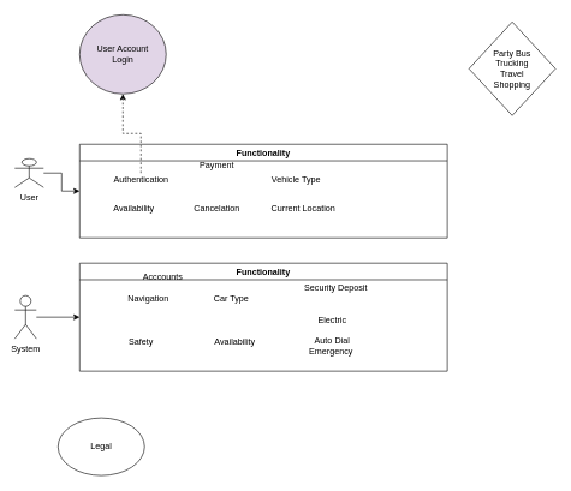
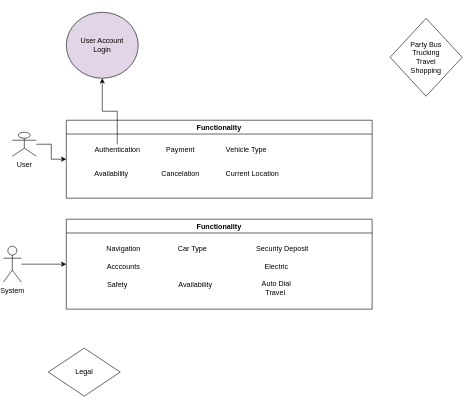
- <mxCell id="23" style="edgeStyle=orthogonalEdgeStyle;rounded=0;orthogonalLoop=1;jettySize=auto;html=1;dashed=1;" parent="1" source="5" target="24" edge="1"><mxGeometry relative="1" as="geometry"><mxPoint x="200" y="110" as="targetPoint" /></mxGeometry></mxCell>
+ <mxCell id="23" style="edgeStyle=orthogonalEdgeStyle;rounded=0;orthogonalLoop=1;jettySize=auto;html=1;" parent="1" source="5" target="24" edge="1"><mxGeometry relative="1" as="geometry"><mxPoint x="200" y="110" as="targetPoint" /></mxGeometry></mxCell>
- <mxCell id="7" value="Payment" style="text;html=1;align=center;verticalAlign=middle;resizable=0;points=[];autosize=1;strokeColor=none;" parent="4" vertex="1"><mxGeometry x="160" y="20" width="60" height="20" as="geometry" /></mxCell>
+ <mxCell id="7" value="Payment" style="text;html=1;align=center;verticalAlign=middle;resizable=0;points=[];autosize=1;strokeColor=none;" parent="4" vertex="1"><mxGeometry x="160" y="40" width="60" height="20" as="geometry" /></mxCell>
- <mxCell id="19" value="Acccounts" style="text;html=1;align=center;verticalAlign=middle;resizable=0;points=[];autosize=1;strokeColor=none;" parent="13" vertex="1"><mxGeometry x="80" y="10" width="70" height="20" as="geometry" /></mxCell>
+ <mxCell id="19" value="Acccounts" style="text;html=1;align=center;verticalAlign=middle;resizable=0;points=[];autosize=1;strokeColor=none;" parent="13" vertex="1"><mxGeometry x="60" y="70" width="70" height="20" as="geometry" /></mxCell>
- <mxCell id="17" value="Security Deposit" style="text;html=1;align=center;verticalAlign=middle;resizable=0;points=[];autosize=1;strokeColor=none;" parent="13" vertex="1"><mxGeometry x="305" y="25" width="100" height="20" as="geometry" /></mxCell>
+ <mxCell id="17" value="Security Deposit" style="text;html=1;align=center;verticalAlign=middle;resizable=0;points=[];autosize=1;strokeColor=none;" parent="13" vertex="1"><mxGeometry x="310" y="40" width="100" height="20" as="geometry" /></mxCell>
- <mxCell id="12" value="System" style="shape=umlActor;verticalLabelPosition=bottom;verticalAlign=top;html=1;outlineConnect=0;" parent="1" vertex="1"><mxGeometry x="20" y="410" width="30" height="60" as="geometry" /></mxCell>
+ <mxCell id="12" value="System" style="shape=umlActor;verticalLabelPosition=bottom;verticalAlign=top;html=1;outlineConnect=0;" parent="1" vertex="1"><mxGeometry x="5" y="410" width="30" height="60" as="geometry" /></mxCell>
- <mxCell id="20" value="Auto Dial&lt;br&gt;Emergency&amp;nbsp;" style="text;html=1;align=center;verticalAlign=middle;resizable=0;points=[];autosize=1;strokeColor=none;" parent="13" vertex="1"><mxGeometry x="310" y="100" width="80" height="30" as="geometry" /></mxCell>
+ <mxCell id="20" value="Auto Dial&lt;br&gt;Travel&amp;nbsp;" style="text;html=1;align=center;verticalAlign=middle;resizable=0;points=[];autosize=1;strokeColor=none;" parent="13" vertex="1"><mxGeometry x="310" y="100" width="80" height="30" as="geometry" /></mxCell>
- <mxCell id="25" value="Legal" style="ellipse;whiteSpace=wrap;html=1;" parent="1" vertex="1"><mxGeometry x="80" y="580" width="120" height="80" as="geometry" /></mxCell>
+ <mxCell id="25" value="Legal" style="rhombus;whiteSpace=wrap;html=1;" parent="1" vertex="1"><mxGeometry x="80" y="580" width="120" height="80" as="geometry" /></mxCell>
